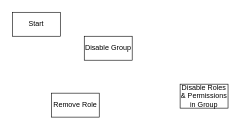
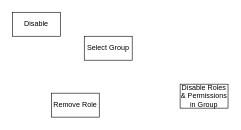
- <mxCell id="2" value="Start" style="rounded=0;whiteSpace=wrap;html=1;" vertex="1" parent="1"><mxGeometry x="20" y="20" width="80" height="40" as="geometry" /></mxCell>
+ <mxCell id="2" value="Disable" style="rounded=0;whiteSpace=wrap;html=1;" vertex="1" parent="1"><mxGeometry x="20" y="20" width="80" height="40" as="geometry" /></mxCell>
- <mxCell id="5" value="Disable Group" style="rounded=0;whiteSpace=wrap;html=1;" vertex="1" parent="1"><mxGeometry x="140" y="60" width="80" height="40" as="geometry" /></mxCell>
+ <mxCell id="5" value="Select Group" style="rounded=0;whiteSpace=wrap;html=1;" vertex="1" parent="1"><mxGeometry x="140" y="60" width="80" height="40" as="geometry" /></mxCell>
